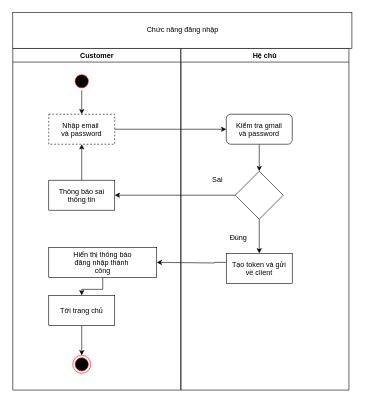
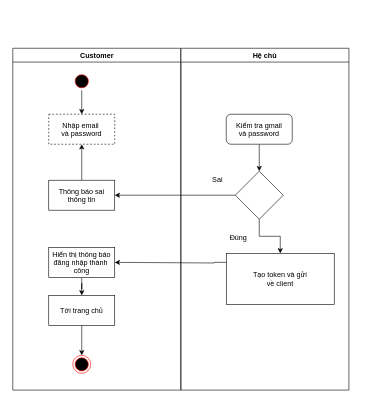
- <mxCell id="24" value="Chức năng đăng nhập" style="rounded=0;whiteSpace=wrap;html=1;" parent="1" vertex="1"><mxGeometry x="20.5" y="20" width="565.5" height="60" as="geometry" /></mxCell>
- <mxCell id="21" style="edgeStyle=orthogonalEdgeStyle;rounded=0;orthogonalLoop=1;jettySize=auto;html=1;entryX=0;entryY=0.5;entryDx=0;entryDy=0;" parent="1" source="5" target="15" edge="1"><mxGeometry relative="1" as="geometry" /></mxCell>
- <mxCell id="10" value="Hiển thị thông báo&#10;đăng nhập thành &#10;công" style="" parent="2" vertex="1"><mxGeometry x="60" y="332" width="180" height="50" as="geometry" /></mxCell>
+ <mxCell id="10" value="Hiển thị thông báo&#10;đăng nhập thành &#10;công" style="" parent="2" vertex="1"><mxGeometry x="60" y="332" width="110" height="50" as="geometry" /></mxCell>
- <mxCell id="20" value="Tạo token và gửi&#10;về client" style="" parent="13" vertex="1"><mxGeometry x="75.5" y="342" width="110" height="50" as="geometry" /></mxCell>
+ <mxCell id="20" value="Tạo token và gửi&#10;về client" style="" parent="13" vertex="1"><mxGeometry x="75.5" y="342" width="180" height="85" as="geometry" /></mxCell>
